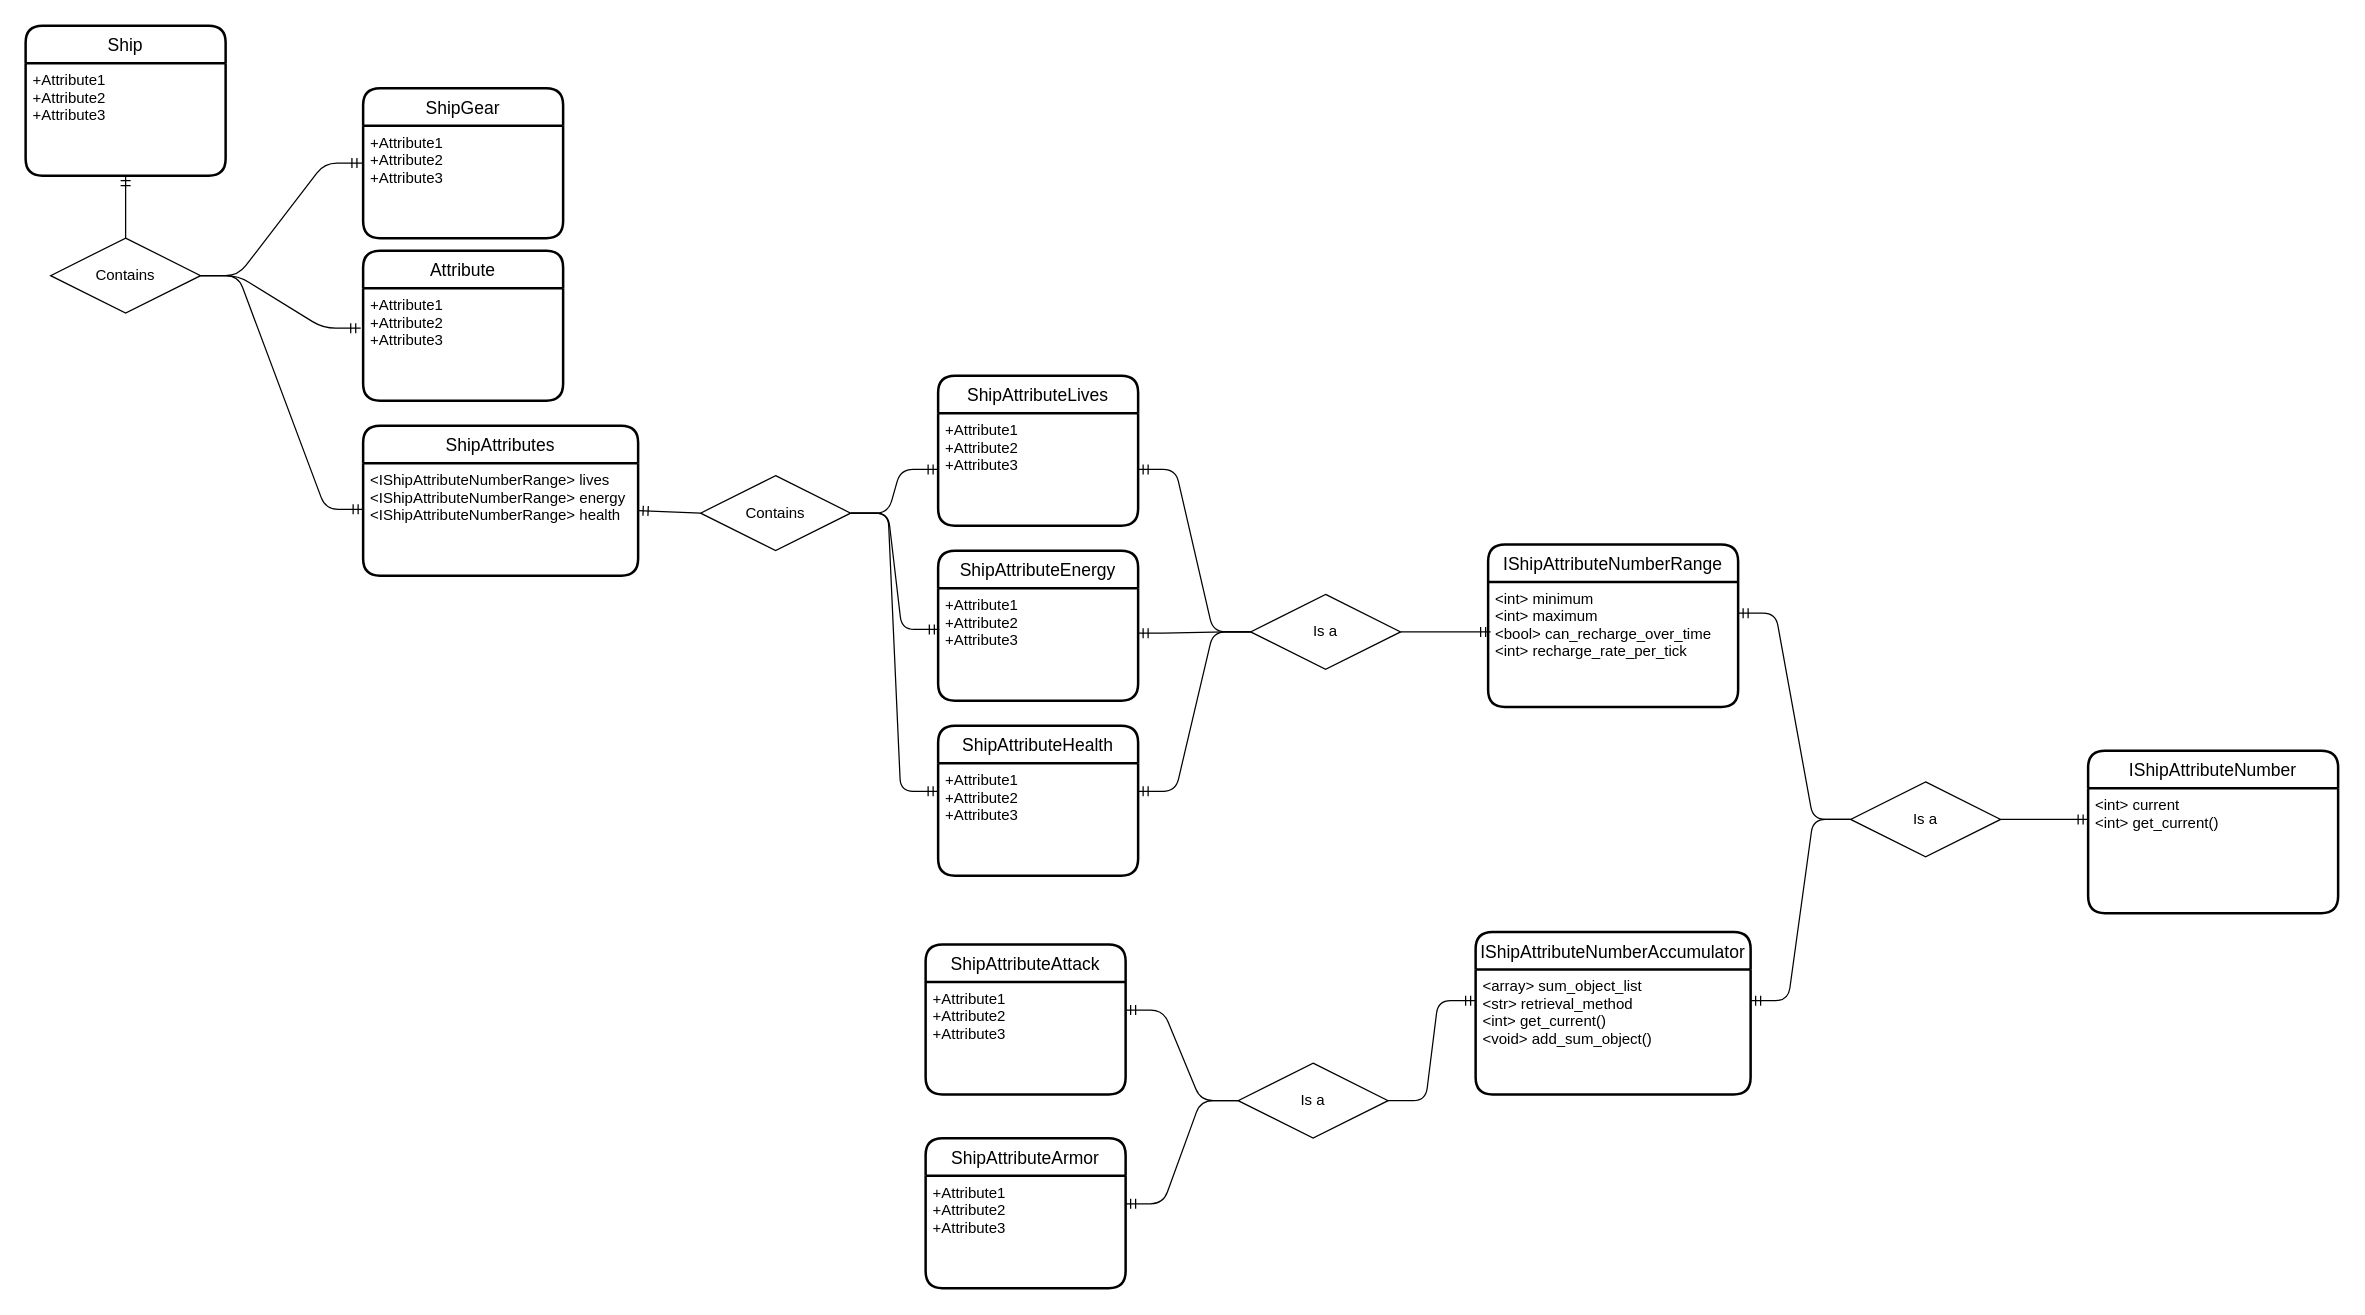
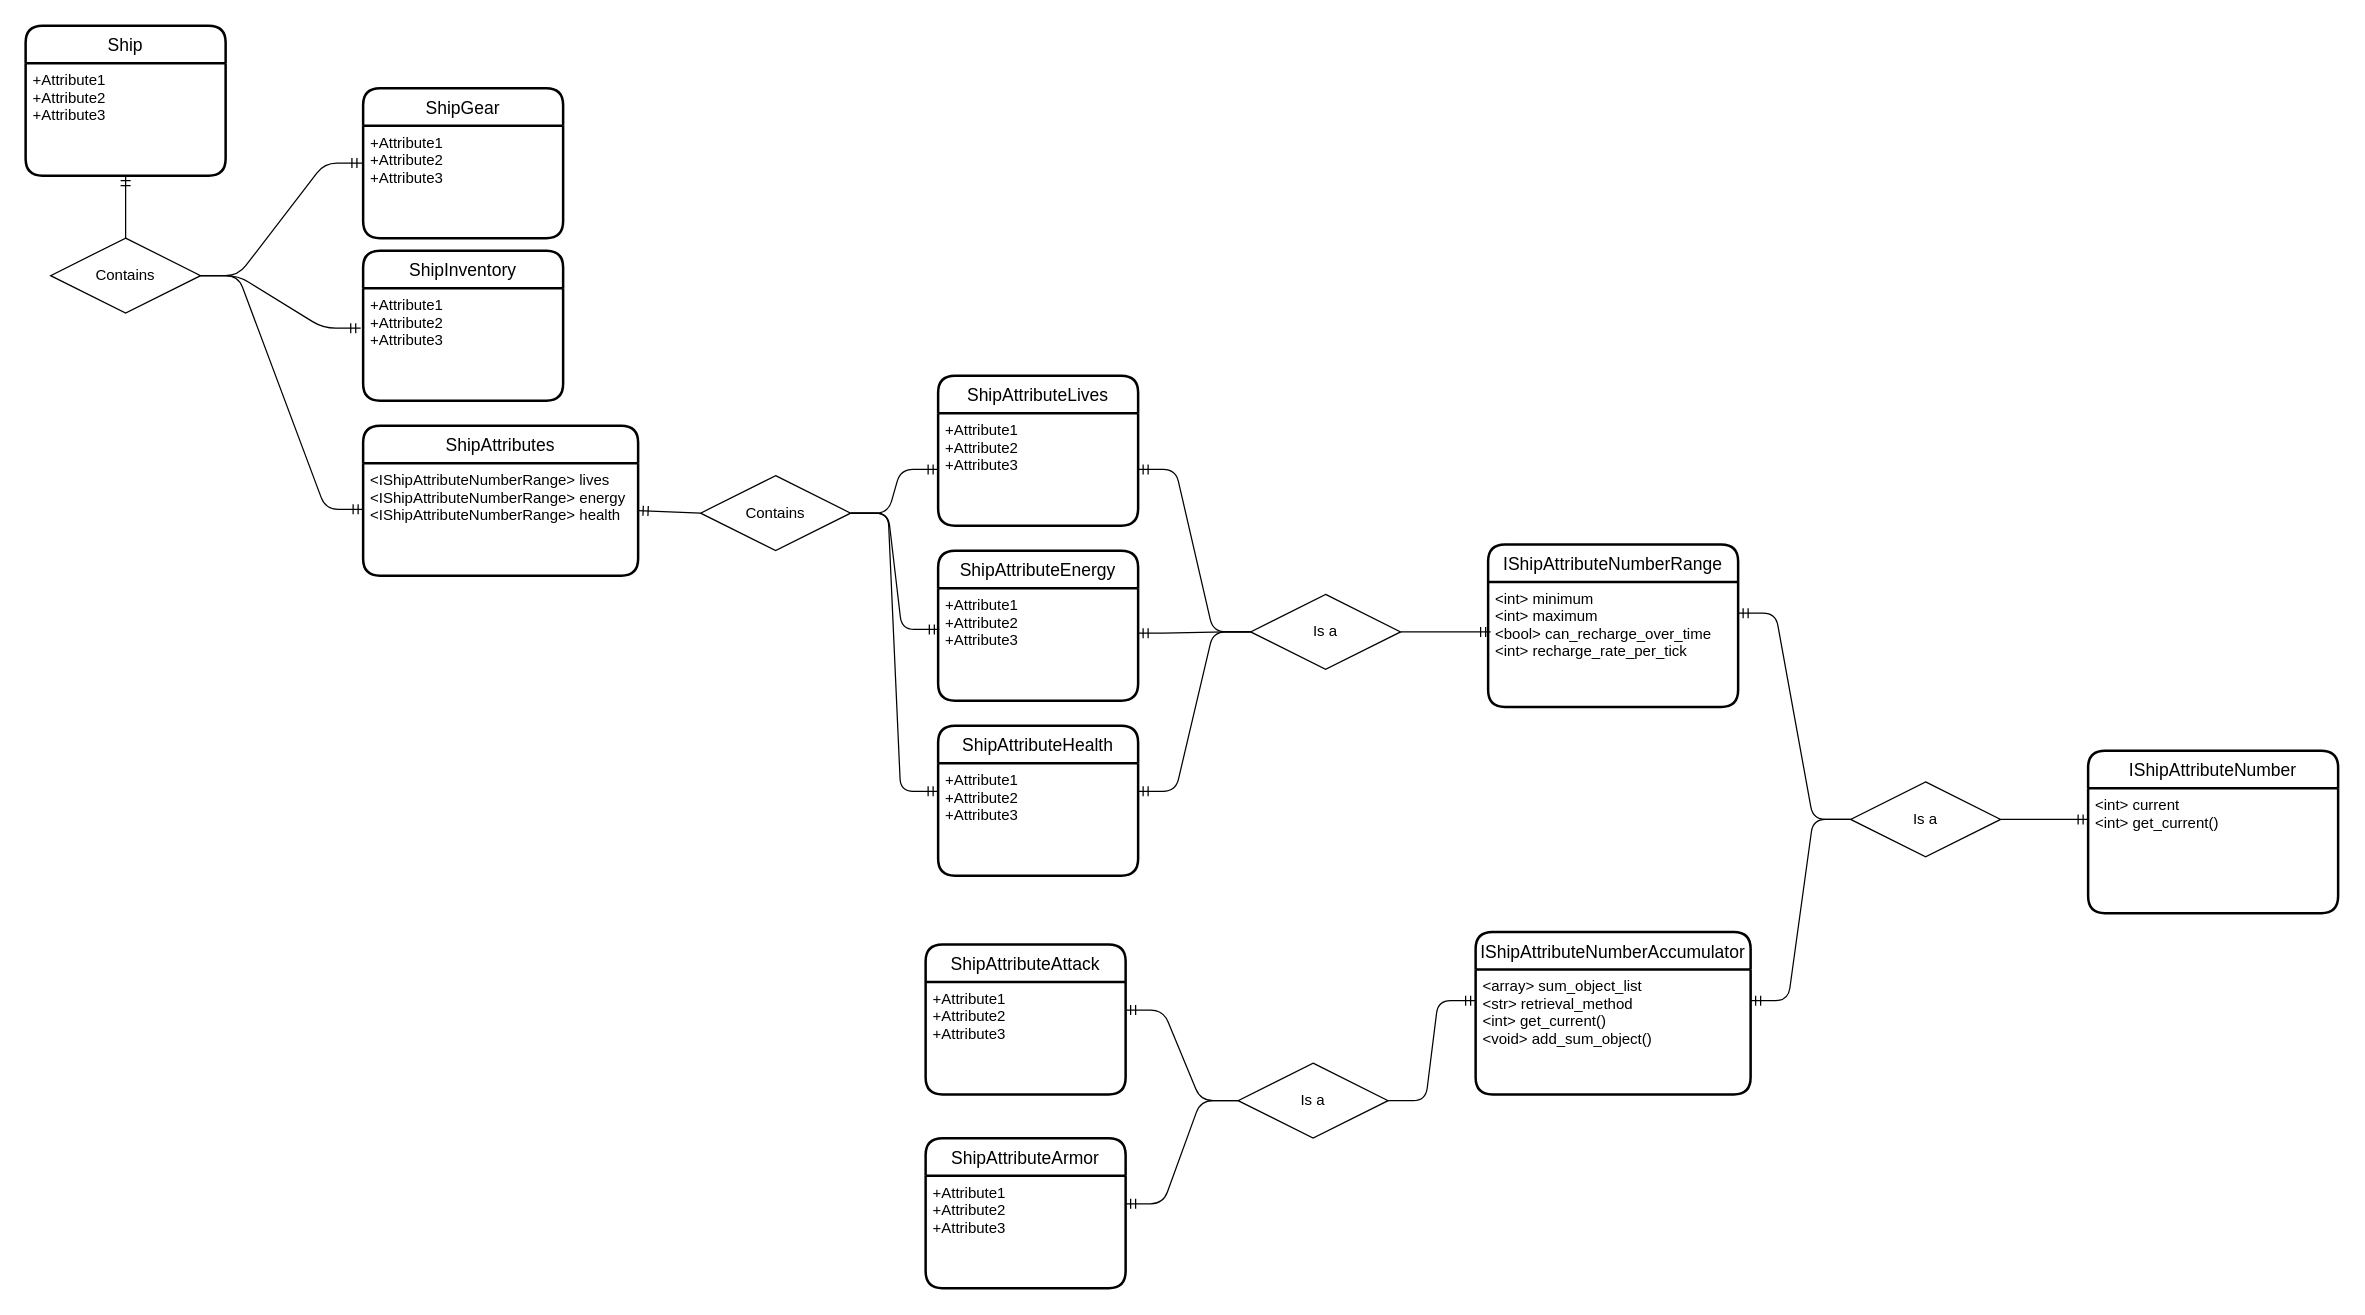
- <mxCell id="2" value="Attribute" style="swimlane;childLayout=stackLayout;horizontal=1;startSize=30;horizontalStack=0;rounded=1;fontSize=14;fontStyle=0;strokeWidth=2;resizeParent=0;resizeLast=1;shadow=0;dashed=0;align=center;" vertex="1" parent="1"><mxGeometry x="290" y="200" width="160" height="120" as="geometry" /></mxCell>
+ <mxCell id="2" value="ShipInventory" style="swimlane;childLayout=stackLayout;horizontal=1;startSize=30;horizontalStack=0;rounded=1;fontSize=14;fontStyle=0;strokeWidth=2;resizeParent=0;resizeLast=1;shadow=0;dashed=0;align=center;" vertex="1" parent="1"><mxGeometry x="290" y="200" width="160" height="120" as="geometry" /></mxCell>
